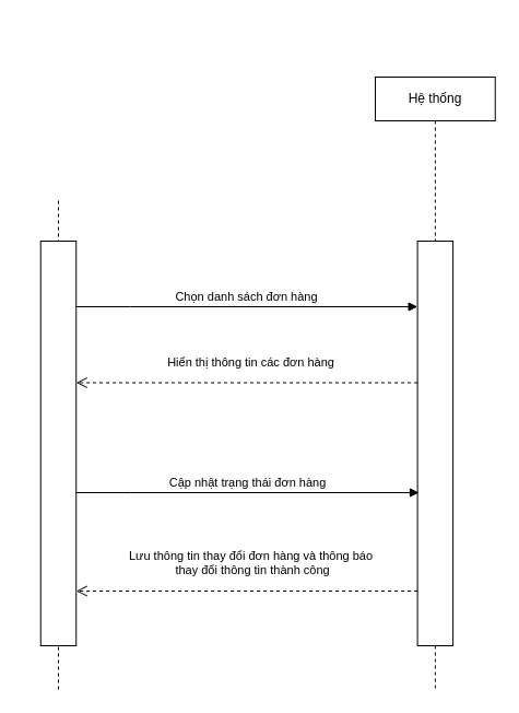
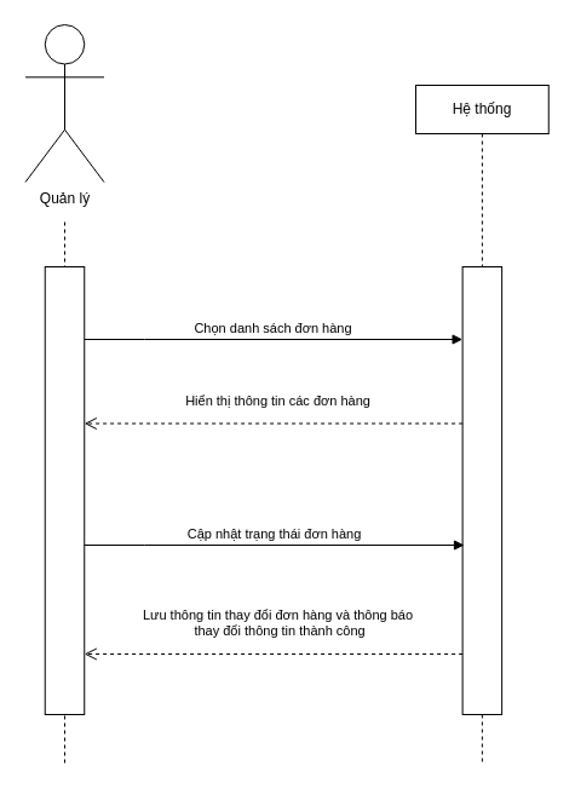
+ <mxCell id="10" value="Quản lý" style="shape=umlActor;verticalLabelPosition=bottom;verticalAlign=top;html=1;outlineConnect=0;" parent="1" vertex="1"><mxGeometry x="20.5" y="20" width="65" height="130" as="geometry" /></mxCell>
